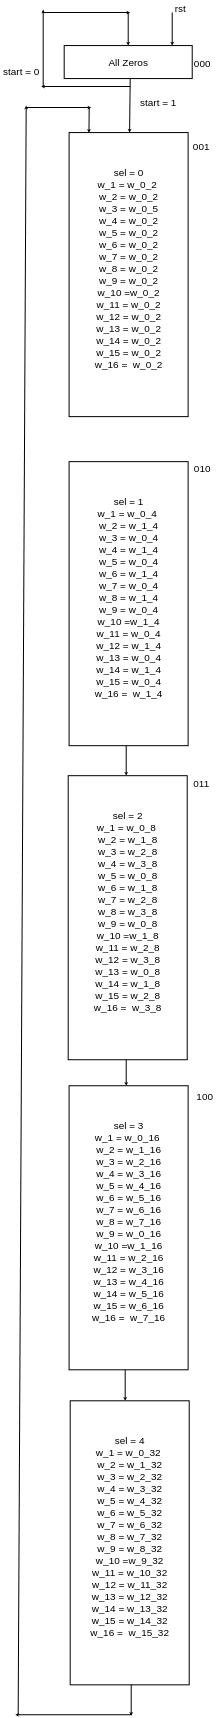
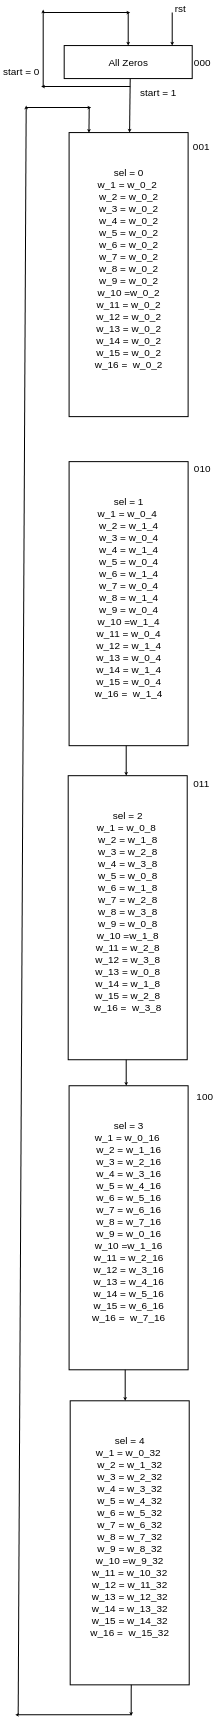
- <mxCell id="23" value="000" style="text;html=1;align=center;verticalAlign=middle;resizable=0;points=[];autosize=1;strokeColor=none;fillColor=none;fontSize=100;" vertex="1" parent="1"><mxGeometry x="1930" y="570" width="180" height="130" as="geometry" /></mxCell>
+ <mxCell id="23" value="000" style="text;html=1;align=center;verticalAlign=middle;resizable=0;points=[];autosize=1;strokeColor=none;fillColor=none;fontSize=100;" vertex="1" parent="1"><mxGeometry x="1930" y="560" width="180" height="130" as="geometry" /></mxCell>
- <mxCell id="17" value="start = 1" style="text;html=1;align=center;verticalAlign=middle;resizable=0;points=[];autosize=1;strokeColor=none;fillColor=none;fontSize=100;" vertex="1" parent="1"><mxGeometry x="1390" y="955" width="380" height="130" as="geometry" /></mxCell>
+ <mxCell id="17" value="start = 1" style="text;html=1;align=center;verticalAlign=middle;resizable=0;points=[];autosize=1;strokeColor=none;fillColor=none;fontSize=100;" vertex="1" parent="1"><mxGeometry x="1390" y="860" width="380" height="130" as="geometry" /></mxCell>
- <mxCell id="2" value="&lt;font style=&quot;font-size: 100px;&quot;&gt;sel = 0&lt;br&gt;w_1 = w_0_2&amp;nbsp;&lt;br&gt;w_2 = w_0_2&lt;br&gt;w_3 = w_0_5&lt;br&gt;w_4 = w_0_2&lt;br&gt;w_5 = w_0_2&lt;br&gt;w_6 = w_0_2&lt;br&gt;w_7 = w_0_2&lt;br&gt;w_8 = w_0_2&lt;br&gt;w_9 = w_0_2&lt;br&gt;w_10 =w_0_2&lt;br&gt;w_11 = w_0_2&lt;br&gt;w_12 = w_0_2&lt;br&gt;w_13 = w_0_2&lt;br&gt;w_14 = w_0_2&lt;br&gt;w_15 = w_0_2&lt;br&gt;w_16 =&amp;nbsp; w_0_2&lt;br&gt;&lt;br&gt;&lt;/font&gt;" style="whiteSpace=wrap;html=1;strokeWidth=10;" vertex="1" parent="1"><mxGeometry x="689" y="1325" width="1190" height="2840" as="geometry" /></mxCell>
+ <mxCell id="2" value="&lt;font style=&quot;font-size: 100px;&quot;&gt;sel = 0&lt;br&gt;w_1 = w_0_2&amp;nbsp;&lt;br&gt;w_2 = w_0_2&lt;br&gt;w_3 = w_0_2&lt;br&gt;w_4 = w_0_2&lt;br&gt;w_5 = w_0_2&lt;br&gt;w_6 = w_0_2&lt;br&gt;w_7 = w_0_2&lt;br&gt;w_8 = w_0_2&lt;br&gt;w_9 = w_0_2&lt;br&gt;w_10 =w_0_2&lt;br&gt;w_11 = w_0_2&lt;br&gt;w_12 = w_0_2&lt;br&gt;w_13 = w_0_2&lt;br&gt;w_14 = w_0_2&lt;br&gt;w_15 = w_0_2&lt;br&gt;w_16 =&amp;nbsp; w_0_2&lt;br&gt;&lt;br&gt;&lt;/font&gt;" style="whiteSpace=wrap;html=1;strokeWidth=10;" vertex="1" parent="1"><mxGeometry x="689" y="1325" width="1190" height="2840" as="geometry" /></mxCell>
